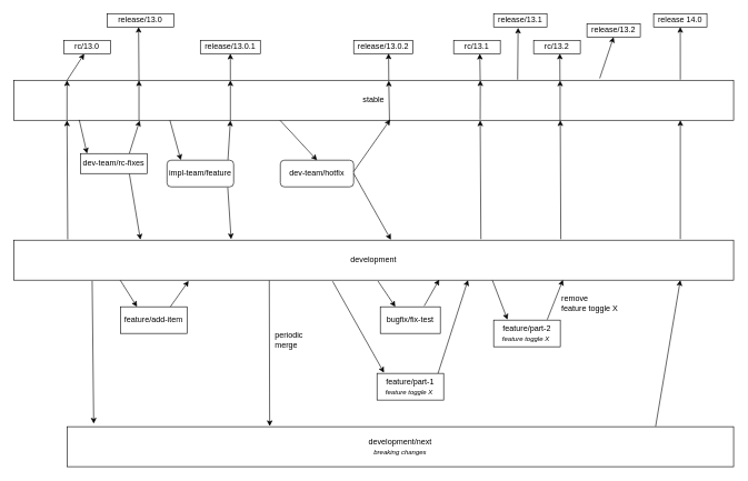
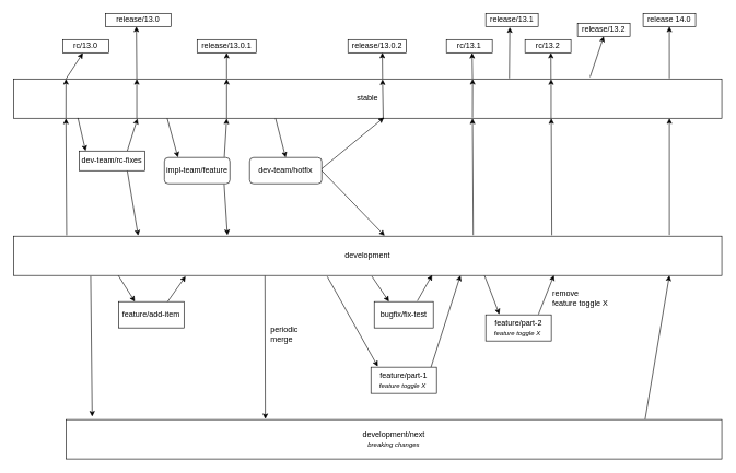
- <mxCell id="13" value="dev-team/hotfix" style="rounded=1;whiteSpace=wrap;html=1;" vertex="1" parent="1"><mxGeometry x="420" y="240" width="110" height="40" as="geometry" /></mxCell>
+ <mxCell id="13" value="dev-team/hotfix" style="rounded=1;whiteSpace=wrap;html=1;" vertex="1" parent="1"><mxGeometry x="380" y="240" width="110" height="40" as="geometry" /></mxCell>
